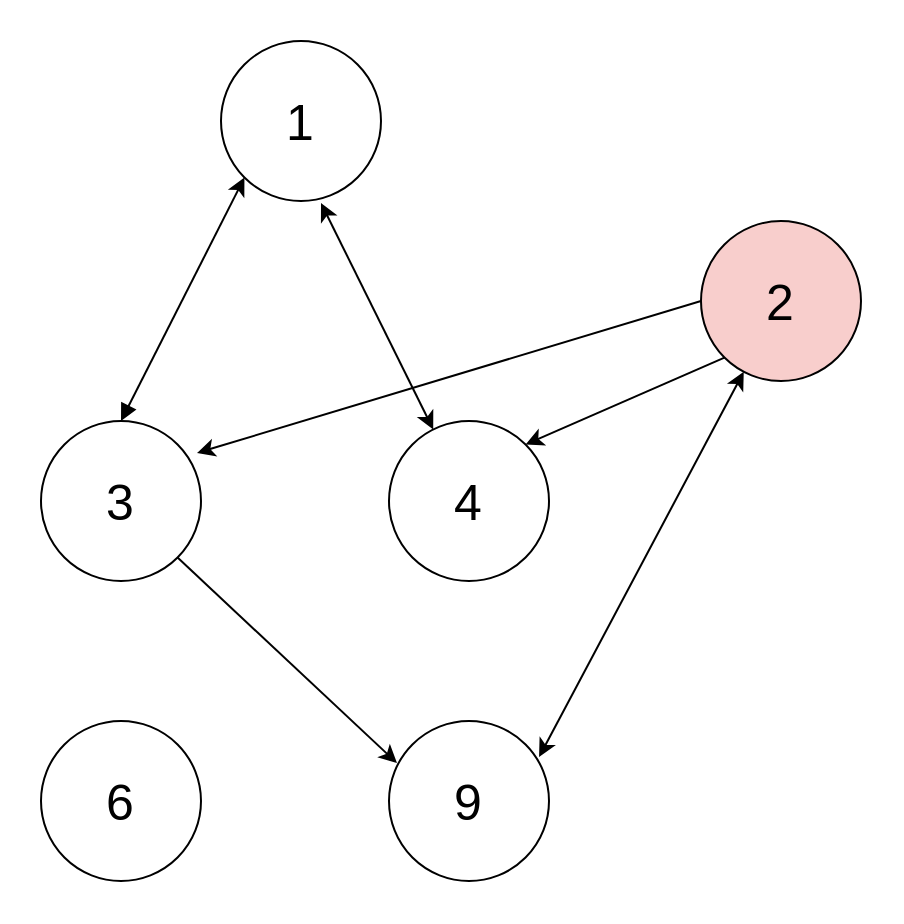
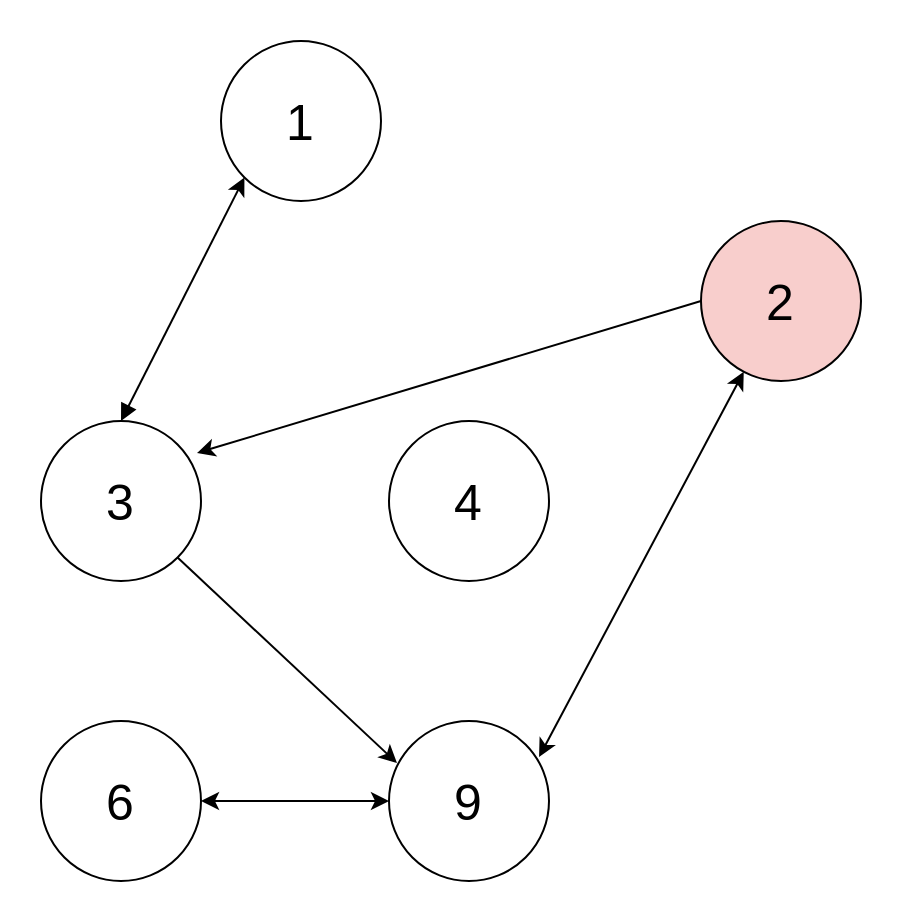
- <mxCell id="7" value="" style="endArrow=classic;startArrow=classic;html=1;fontSize=25;entryX=0.625;entryY=1.013;entryDx=0;entryDy=0;entryPerimeter=0;" parent="1" source="4" target="2" edge="1"><mxGeometry width="100" height="100" relative="1" as="geometry"><mxPoint x="210" y="300" as="sourcePoint" /><mxPoint x="310" y="200" as="targetPoint" /></mxGeometry></mxCell>
- <mxCell id="11" value="" style="endArrow=classic;html=1;fontSize=25;exitX=0;exitY=1;exitDx=0;exitDy=0;entryX=1;entryY=0;entryDx=0;entryDy=0;" parent="1" source="8" target="4" edge="1"><mxGeometry width="50" height="50" relative="1" as="geometry"><mxPoint x="240" y="280" as="sourcePoint" /><mxPoint x="290" y="230" as="targetPoint" /></mxGeometry></mxCell>
+ <mxCell id="13" value="" style="endArrow=classic;startArrow=classic;html=1;fontSize=25;exitX=1;exitY=0.5;exitDx=0;exitDy=0;entryX=0;entryY=0.5;entryDx=0;entryDy=0;" parent="1" source="12" target="5" edge="1"><mxGeometry width="50" height="50" relative="1" as="geometry"><mxPoint x="240" y="280" as="sourcePoint" /><mxPoint x="290" y="230" as="targetPoint" /></mxGeometry></mxCell>
